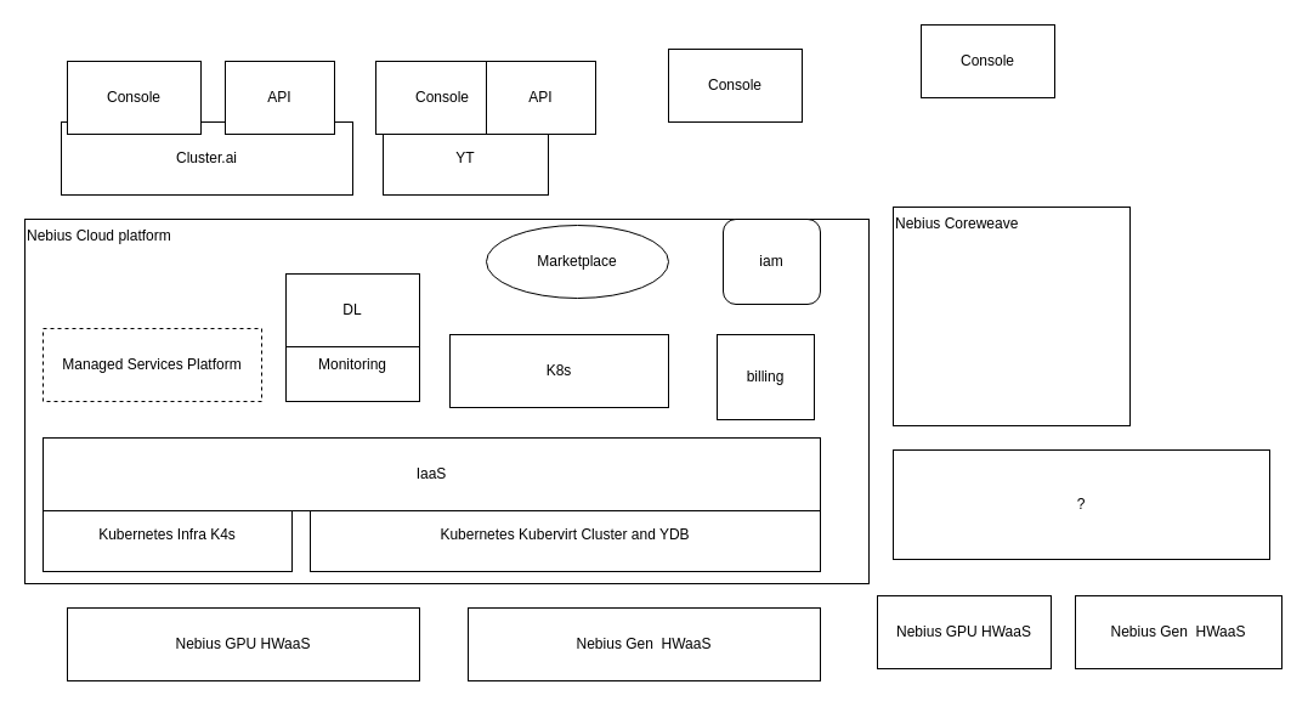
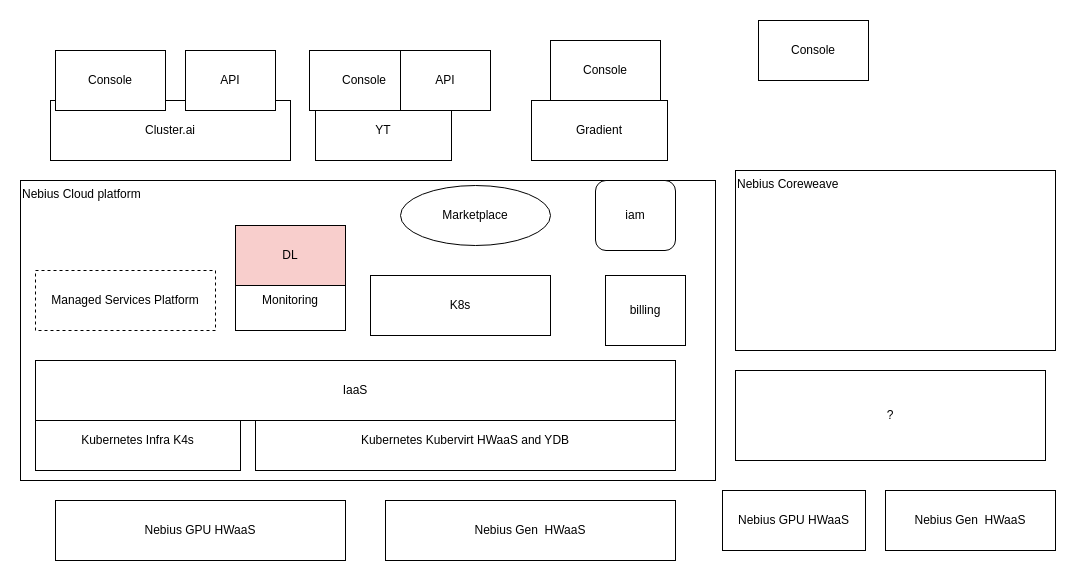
+ <mxCell id="21" value="Gradient" style="rounded=0;whiteSpace=wrap;html=1;" vertex="1" parent="1"><mxGeometry x="531" y="100" width="136" height="60" as="geometry" /></mxCell>
- <mxCell id="20" value="DL" style="rounded=0;whiteSpace=wrap;html=1;" vertex="1" parent="1"><mxGeometry x="235" y="225" width="110" height="60" as="geometry" /></mxCell>
+ <mxCell id="20" value="DL" style="rounded=0;whiteSpace=wrap;html=1;fillColor=#f8cecc;" vertex="1" parent="1"><mxGeometry x="235" y="225" width="110" height="60" as="geometry" /></mxCell>
- <mxCell id="23" value="Nebius Coreweave" style="rounded=0;whiteSpace=wrap;html=1;align=left;verticalAlign=top;" vertex="1" parent="1"><mxGeometry x="735" y="170" width="195" height="180" as="geometry" /></mxCell>
+ <mxCell id="23" value="Nebius Coreweave" style="rounded=0;whiteSpace=wrap;html=1;align=left;verticalAlign=top;" vertex="1" parent="1"><mxGeometry x="735" y="170" width="320" height="180" as="geometry" /></mxCell>
- <mxCell id="9" value="billing" style="rounded=0;whiteSpace=wrap;html=1;" vertex="1" parent="1"><mxGeometry x="590" y="275" width="80" height="70" as="geometry" /></mxCell>
+ <mxCell id="9" value="billing" style="rounded=0;whiteSpace=wrap;html=1;" vertex="1" parent="1"><mxGeometry x="605" y="275" width="80" height="70" as="geometry" /></mxCell>
- <mxCell id="10" value="Kubernetes Kubervirt Cluster and YDB" style="rounded=0;whiteSpace=wrap;html=1;" vertex="1" parent="1"><mxGeometry x="255" y="410" width="420" height="60" as="geometry" /></mxCell>
+ <mxCell id="10" value="Kubernetes Kubervirt HWaaS and YDB" style="rounded=0;whiteSpace=wrap;html=1;" vertex="1" parent="1"><mxGeometry x="255" y="410" width="420" height="60" as="geometry" /></mxCell>
